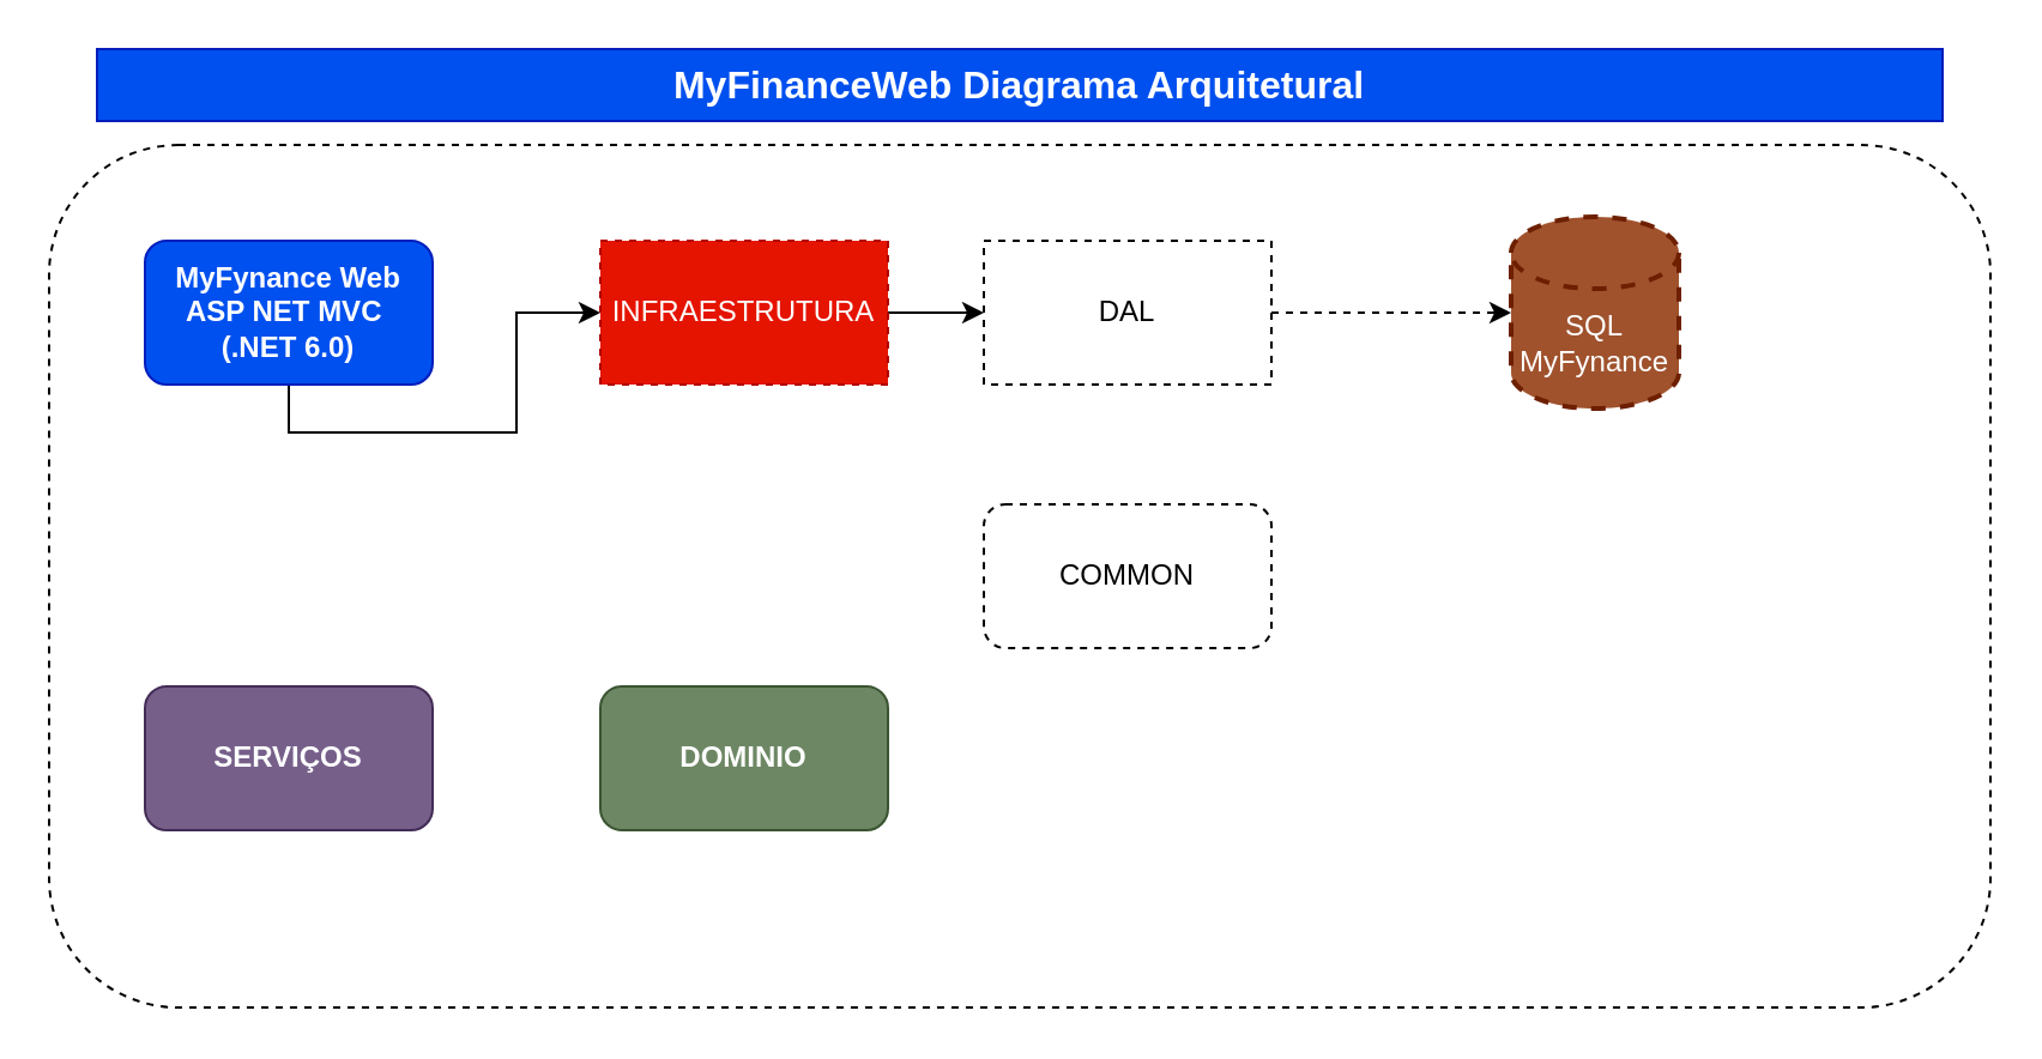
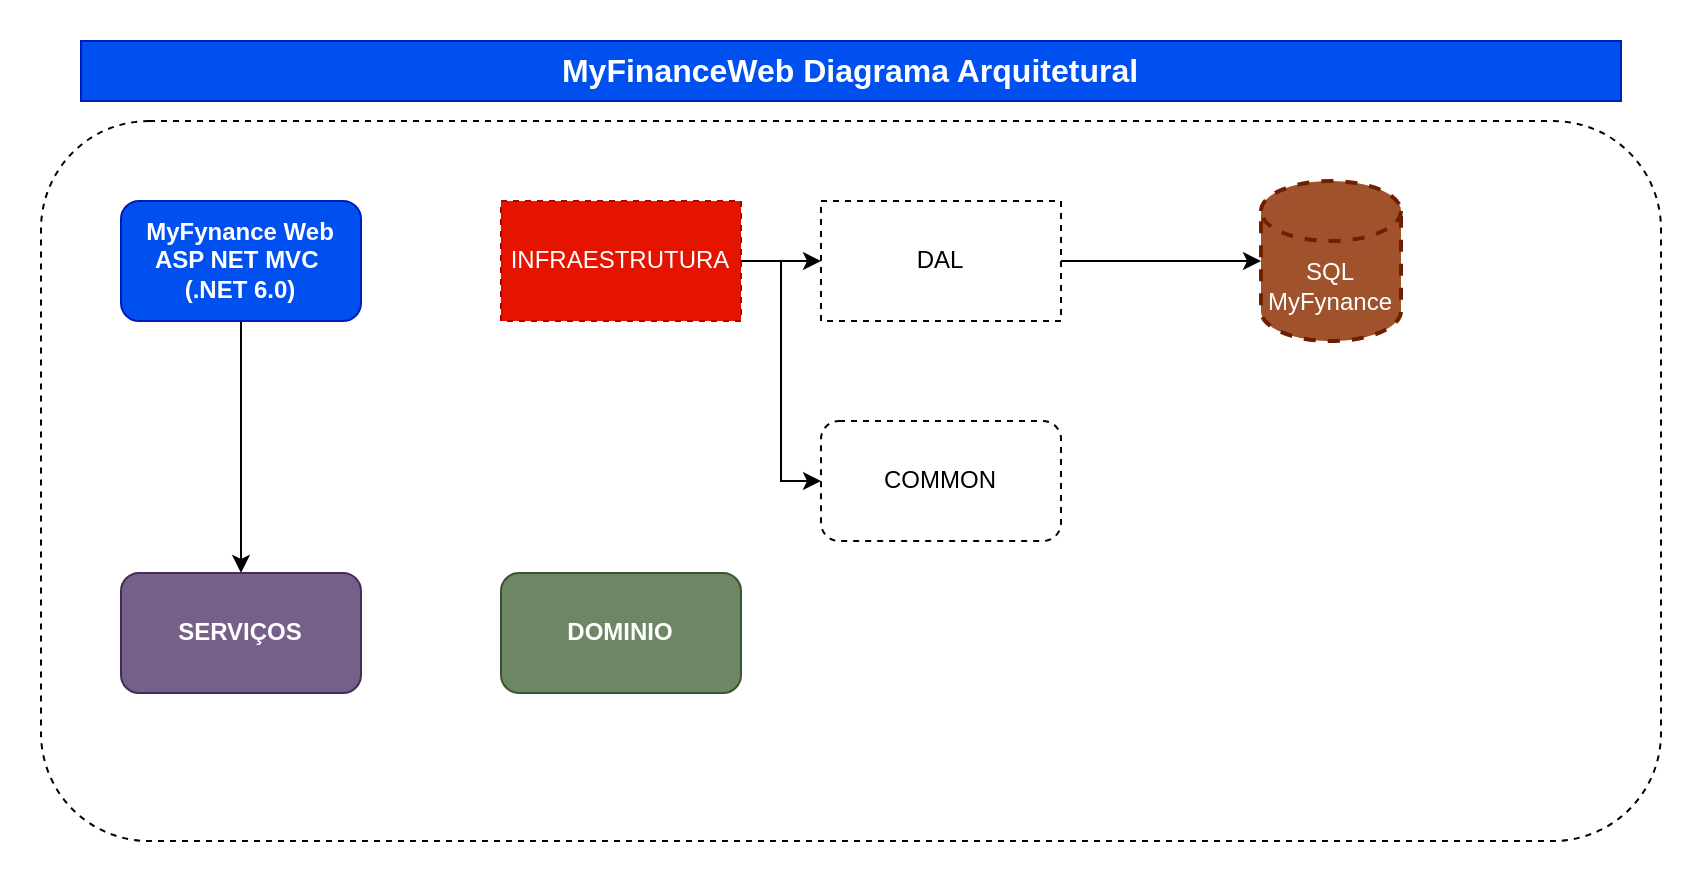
- <mxCell id="10" style="edgeStyle=orthogonalEdgeStyle;rounded=0;orthogonalLoop=1;jettySize=auto;html=1;exitX=1;exitY=0.5;exitDx=0;exitDy=0;dashed=1;" edge="1" parent="1" source="11" target="6"><mxGeometry relative="1" as="geometry" /></mxCell>
+ <mxCell id="10" style="edgeStyle=orthogonalEdgeStyle;rounded=0;orthogonalLoop=1;jettySize=auto;html=1;exitX=1;exitY=0.5;exitDx=0;exitDy=0;" edge="1" parent="1" source="11" target="6"><mxGeometry relative="1" as="geometry" /></mxCell>
- <mxCell id="3" style="edgeStyle=orthogonalEdgeStyle;rounded=0;orthogonalLoop=1;jettySize=auto;html=1;exitX=0.5;exitY=1;exitDx=0;exitDy=0;" edge="1" parent="1" source="4" target="9"><mxGeometry relative="1" as="geometry" /></mxCell>
+ <mxCell id="3" style="edgeStyle=orthogonalEdgeStyle;rounded=0;orthogonalLoop=1;jettySize=auto;html=1;exitX=0.5;exitY=1;exitDx=0;exitDy=0;entryX=0.5;entryY=0;entryDx=0;entryDy=0;" edge="1" parent="1" source="4" target="13"><mxGeometry relative="1" as="geometry" /></mxCell>
+ <mxCell id="8" style="edgeStyle=orthogonalEdgeStyle;rounded=0;orthogonalLoop=1;jettySize=auto;html=1;exitX=1;exitY=0.5;exitDx=0;exitDy=0;entryX=0;entryY=0.5;entryDx=0;entryDy=0;" edge="1" parent="1" source="9" target="12"><mxGeometry relative="1" as="geometry" /></mxCell>
